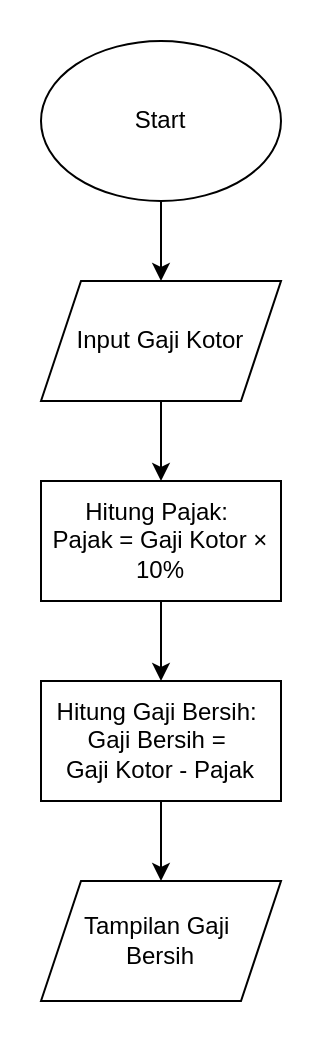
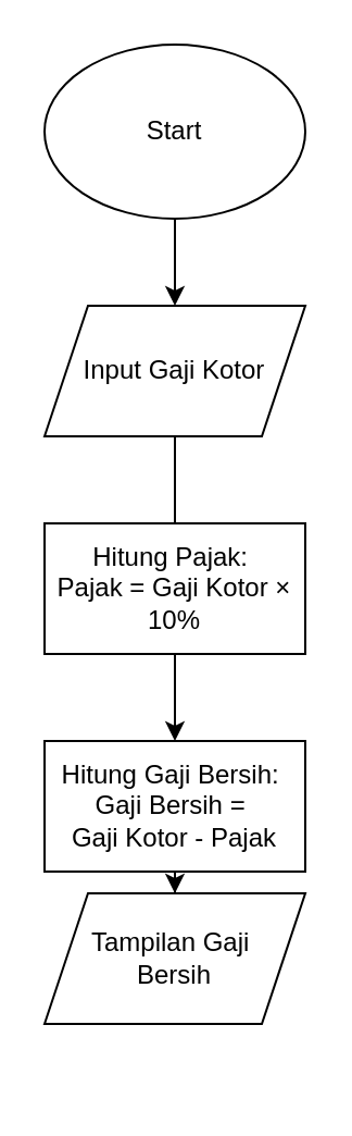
- <mxCell id="6" value="" style="endArrow=classic;html=1;rounded=0;entryX=0.5;entryY=0;entryDx=0;entryDy=0;exitX=0.5;exitY=1;exitDx=0;exitDy=0;" edge="1" parent="1" source="3" target="5"><mxGeometry width="50" height="50" relative="1" as="geometry"><mxPoint x="206" y="230" as="sourcePoint" /><mxPoint x="90" y="150" as="targetPoint" /></mxGeometry></mxCell>
+ <mxCell id="6" value="" style="endArrow=none;html=1;rounded=0;entryX=0.5;entryY=0;entryDx=0;entryDy=0;exitX=0.5;exitY=1;exitDx=0;exitDy=0;" edge="1" parent="1" source="3" target="5"><mxGeometry width="50" height="50" relative="1" as="geometry"><mxPoint x="206" y="230" as="sourcePoint" /><mxPoint x="90" y="150" as="targetPoint" /></mxGeometry></mxCell>
- <mxCell id="10" value="&lt;div&gt;Tampilan Gaji&amp;nbsp;&lt;/div&gt;&lt;div&gt;Bersih&lt;/div&gt;" style="shape=parallelogram;perimeter=parallelogramPerimeter;whiteSpace=wrap;html=1;fixedSize=1;" vertex="1" parent="1"><mxGeometry x="20" y="440" width="120" height="60" as="geometry" /></mxCell>
+ <mxCell id="10" value="&lt;div&gt;Tampilan Gaji&amp;nbsp;&lt;/div&gt;&lt;div&gt;Bersih&lt;/div&gt;" style="shape=parallelogram;perimeter=parallelogramPerimeter;whiteSpace=wrap;html=1;fixedSize=1;" vertex="1" parent="1"><mxGeometry x="20" y="410" width="120" height="60" as="geometry" /></mxCell>
